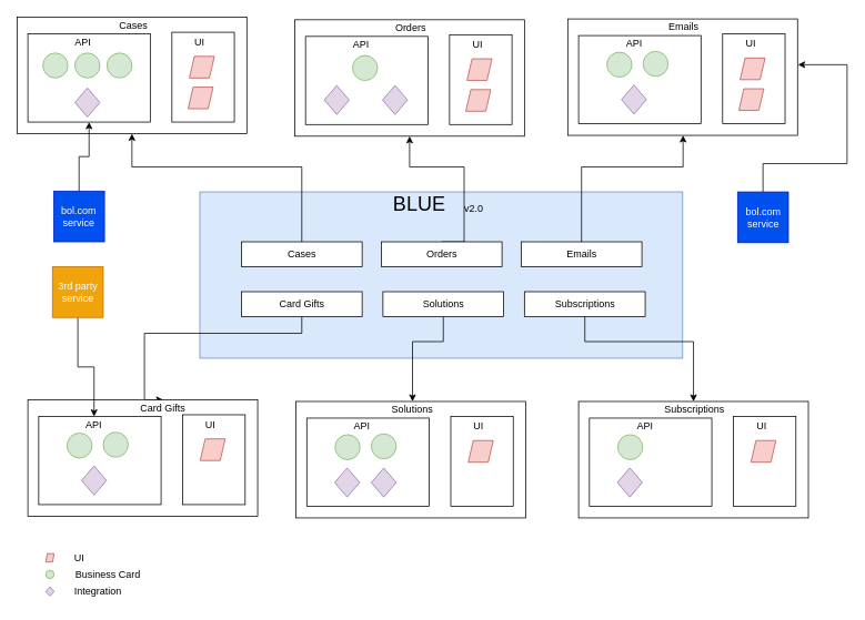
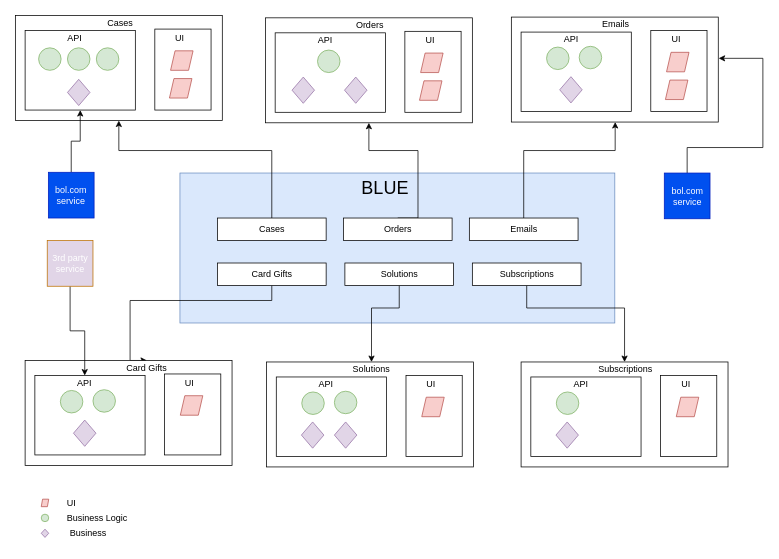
- <mxCell id="5" value="&lt;font style=&quot;font-size: 24px&quot;&gt;BLUE&amp;nbsp;&amp;nbsp;&lt;/font&gt;" style="text;html=1;strokeColor=none;fillColor=none;align=center;verticalAlign=middle;whiteSpace=wrap;rounded=0;" parent="1" vertex="1"><mxGeometry x="489.5" y="235" width="40" height="20" as="geometry" /></mxCell>
+ <mxCell id="5" value="&lt;font style=&quot;font-size: 24px&quot;&gt;BLUE&amp;nbsp;&amp;nbsp;&lt;/font&gt;" style="text;html=1;strokeColor=none;fillColor=none;align=center;verticalAlign=middle;whiteSpace=wrap;rounded=0;" parent="1" vertex="1"><mxGeometry x="499.5" y="240" width="40" height="20" as="geometry" /></mxCell>
- <mxCell id="6" value="v2.0" style="text;html=1;strokeColor=none;fillColor=none;align=center;verticalAlign=middle;whiteSpace=wrap;rounded=0;" parent="1" vertex="1"><mxGeometry x="549" y="240.5" width="40" height="20" as="geometry" /></mxCell>
- <mxCell id="90" value="3rd party&lt;br&gt;service" style="whiteSpace=wrap;html=1;aspect=fixed;fillColor=#f0a30a;strokeColor=#BD7000;fontColor=#ffffff;" parent="1" vertex="1"><mxGeometry x="62.5" y="320" width="61" height="61" as="geometry" /></mxCell>
+ <mxCell id="90" value="3rd party&lt;br&gt;service" style="whiteSpace=wrap;html=1;aspect=fixed;fillColor=#e1d5e7;strokeColor=#BD7000;fontColor=#ffffff;" parent="1" vertex="1"><mxGeometry x="62.5" y="320" width="61" height="61" as="geometry" /></mxCell>
- <mxCell id="11" value="Business Card" style="text;html=1;strokeColor=none;fillColor=none;align=center;verticalAlign=middle;whiteSpace=wrap;rounded=0;" parent="1" vertex="1"><mxGeometry x="82" y="677.5" width="95" height="25" as="geometry" /></mxCell>
+ <mxCell id="11" value="Business Logic" style="text;html=1;strokeColor=none;fillColor=none;align=center;verticalAlign=middle;whiteSpace=wrap;rounded=0;" parent="1" vertex="1"><mxGeometry x="82" y="677.5" width="95" height="25" as="geometry" /></mxCell>
- <mxCell id="12" value="Integration" style="text;html=1;strokeColor=none;fillColor=none;align=center;verticalAlign=middle;whiteSpace=wrap;rounded=0;" parent="1" vertex="1"><mxGeometry x="69.5" y="698" width="95" height="25" as="geometry" /></mxCell>
+ <mxCell id="12" value="Business" style="text;html=1;strokeColor=none;fillColor=none;align=center;verticalAlign=middle;whiteSpace=wrap;rounded=0;" parent="1" vertex="1"><mxGeometry x="69.5" y="698" width="95" height="25" as="geometry" /></mxCell>
